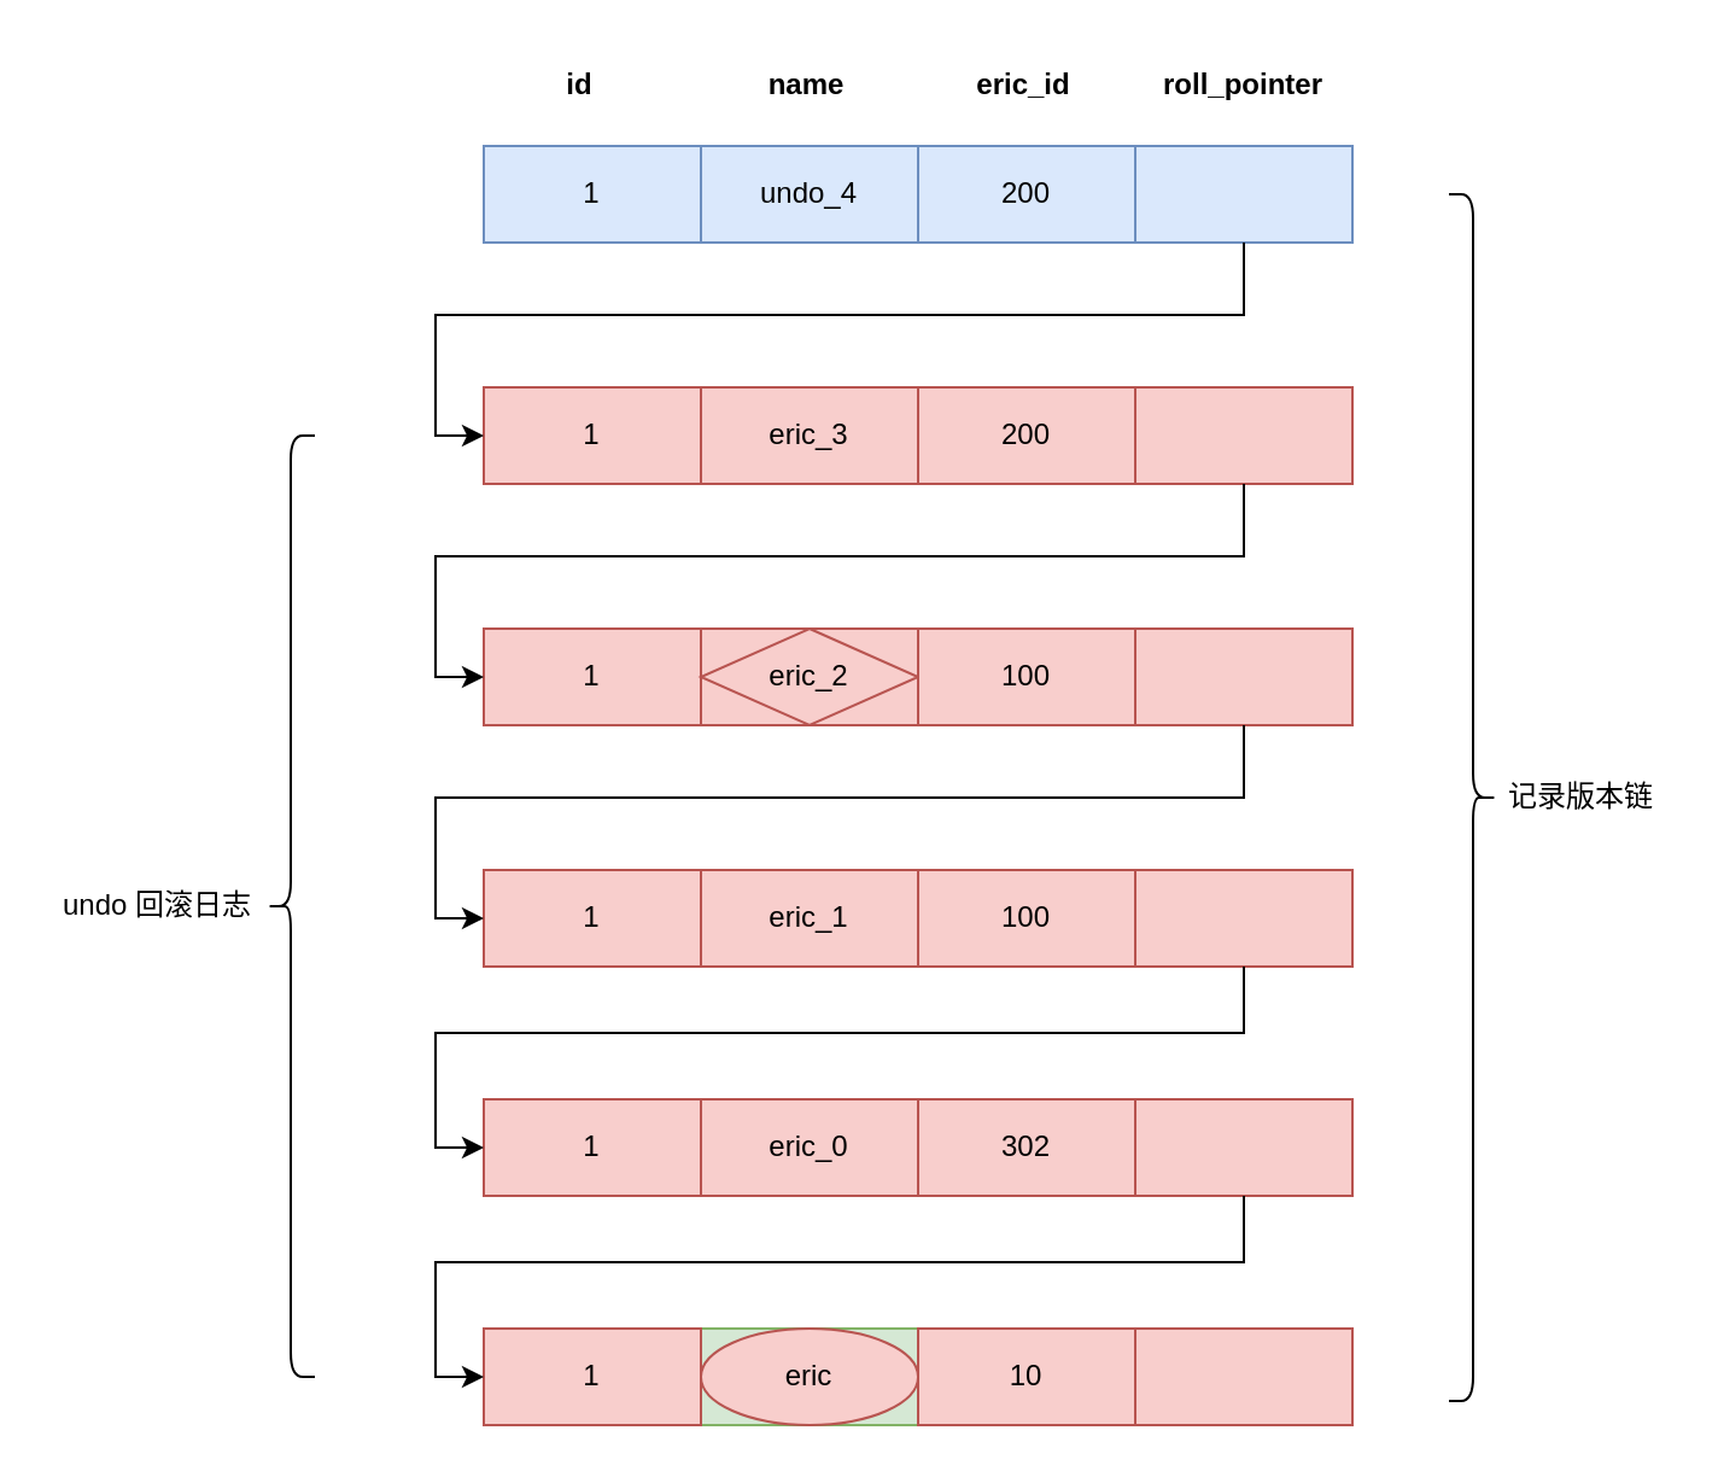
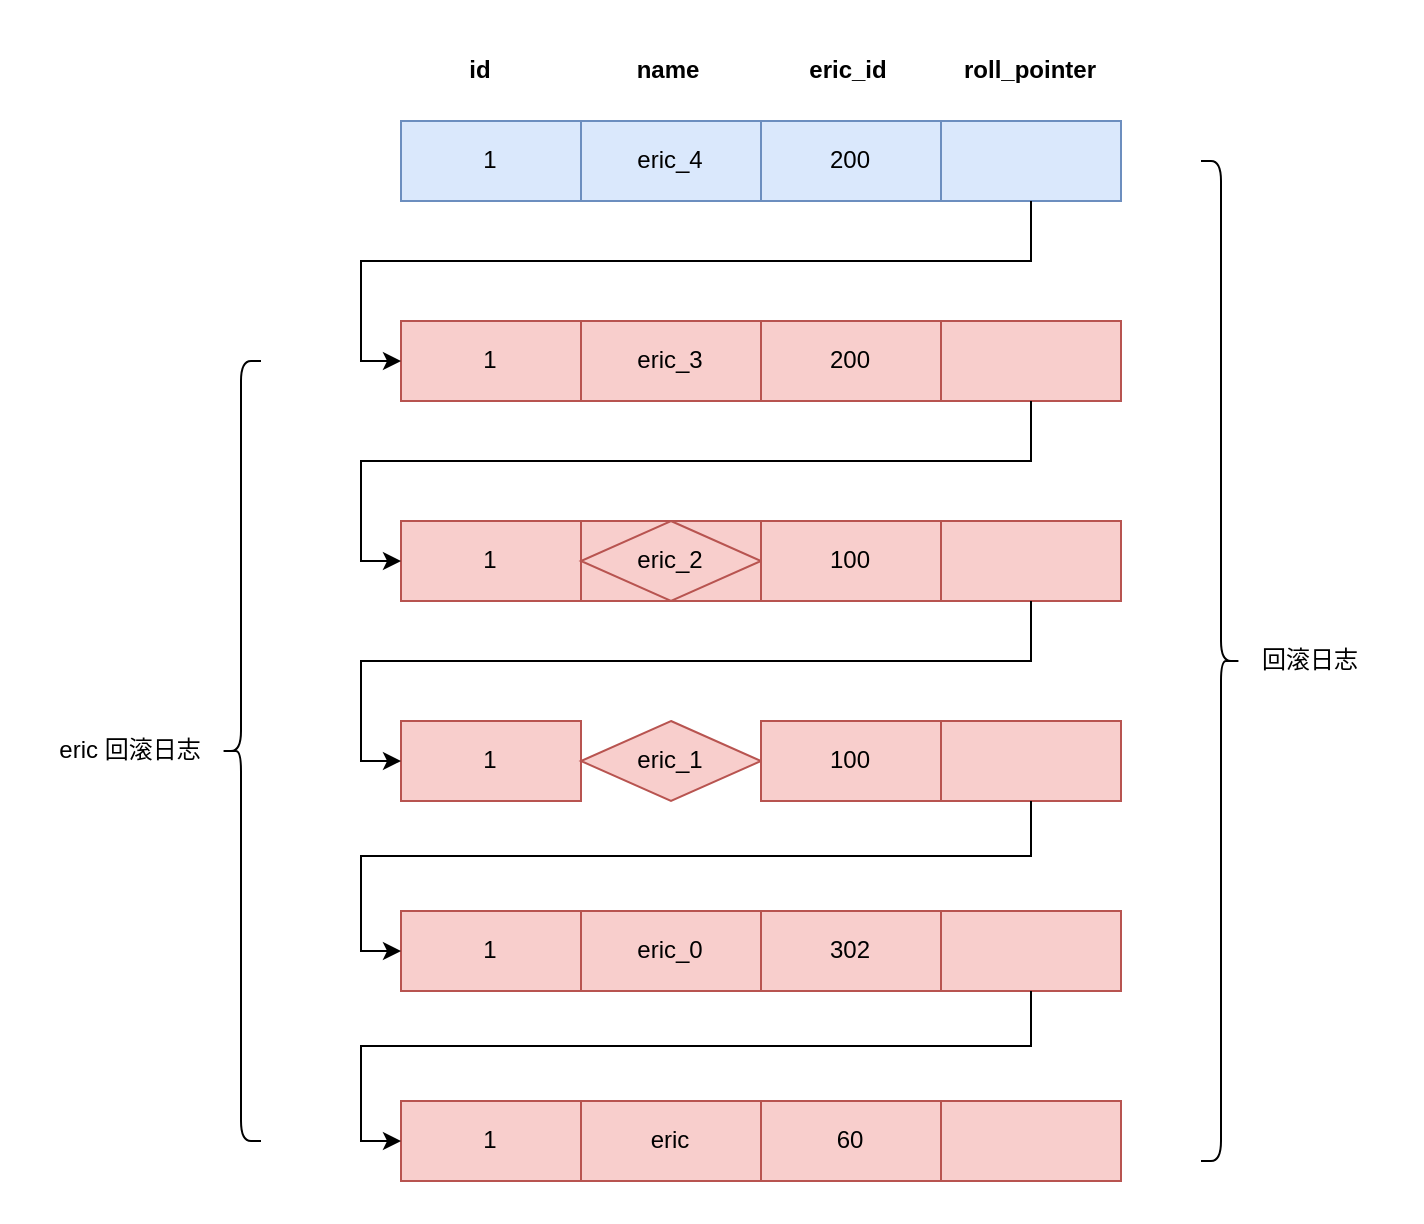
- <mxCell id="4" value="undo_4" style="rounded=0;whiteSpace=wrap;html=1;fillColor=#dae8fc;strokeColor=#6c8ebf;" vertex="1" parent="2"><mxGeometry x="90" width="90" height="40" as="geometry" /></mxCell>
+ <mxCell id="4" value="eric_4" style="rounded=0;whiteSpace=wrap;html=1;fillColor=#dae8fc;strokeColor=#6c8ebf;" vertex="1" parent="2"><mxGeometry x="90" width="90" height="40" as="geometry" /></mxCell>
- <mxCell id="42" value="记录版本链" style="text;html=1;strokeColor=none;fillColor=none;align=center;verticalAlign=middle;whiteSpace=wrap;rounded=0;" vertex="1" parent="1"><mxGeometry x="620" y="315" width="70" height="30" as="geometry" /></mxCell>
+ <mxCell id="42" value="回滚日志" style="text;html=1;strokeColor=none;fillColor=none;align=center;verticalAlign=middle;whiteSpace=wrap;rounded=0;" vertex="1" parent="1"><mxGeometry x="620" y="315" width="70" height="30" as="geometry" /></mxCell>
- <mxCell id="44" value="undo 回滚日志" style="text;html=1;strokeColor=none;fillColor=none;align=center;verticalAlign=middle;whiteSpace=wrap;rounded=0;" vertex="1" parent="1"><mxGeometry x="20" y="360" width="90" height="30" as="geometry" /></mxCell>
+ <mxCell id="44" value="eric 回滚日志" style="text;html=1;strokeColor=none;fillColor=none;align=center;verticalAlign=middle;whiteSpace=wrap;rounded=0;" vertex="1" parent="1"><mxGeometry x="20" y="360" width="90" height="30" as="geometry" /></mxCell>
- <mxCell id="21" value="eric_1" style="rounded=0;whiteSpace=wrap;html=1;fillColor=#f8cecc;strokeColor=#b85450;" vertex="1" parent="19"><mxGeometry x="90" width="90" height="40" as="geometry" /></mxCell>
+ <mxCell id="21" value="eric_1" style="rhombus;whiteSpace=wrap;html=1;fillColor=#f8cecc;strokeColor=#b85450;" vertex="1" parent="19"><mxGeometry x="90" width="90" height="40" as="geometry" /></mxCell>
- <mxCell id="37" value="eric" style="ellipse;whiteSpace=wrap;html=1;fillColor=#f8cecc;strokeColor=#b85450;" vertex="1" parent="35"><mxGeometry x="90" width="90" height="40" as="geometry" /></mxCell>
+ <mxCell id="37" value="eric" style="rounded=0;whiteSpace=wrap;html=1;fillColor=#f8cecc;strokeColor=#b85450;" vertex="1" parent="35"><mxGeometry x="90" width="90" height="40" as="geometry" /></mxCell>
- <mxCell id="38" value="10" style="rounded=0;whiteSpace=wrap;html=1;fillColor=#f8cecc;strokeColor=#b85450;" vertex="1" parent="35"><mxGeometry x="180" width="90" height="40" as="geometry" /></mxCell>
+ <mxCell id="38" value="60" style="rounded=0;whiteSpace=wrap;html=1;fillColor=#f8cecc;strokeColor=#b85450;" vertex="1" parent="35"><mxGeometry x="180" width="90" height="40" as="geometry" /></mxCell>
